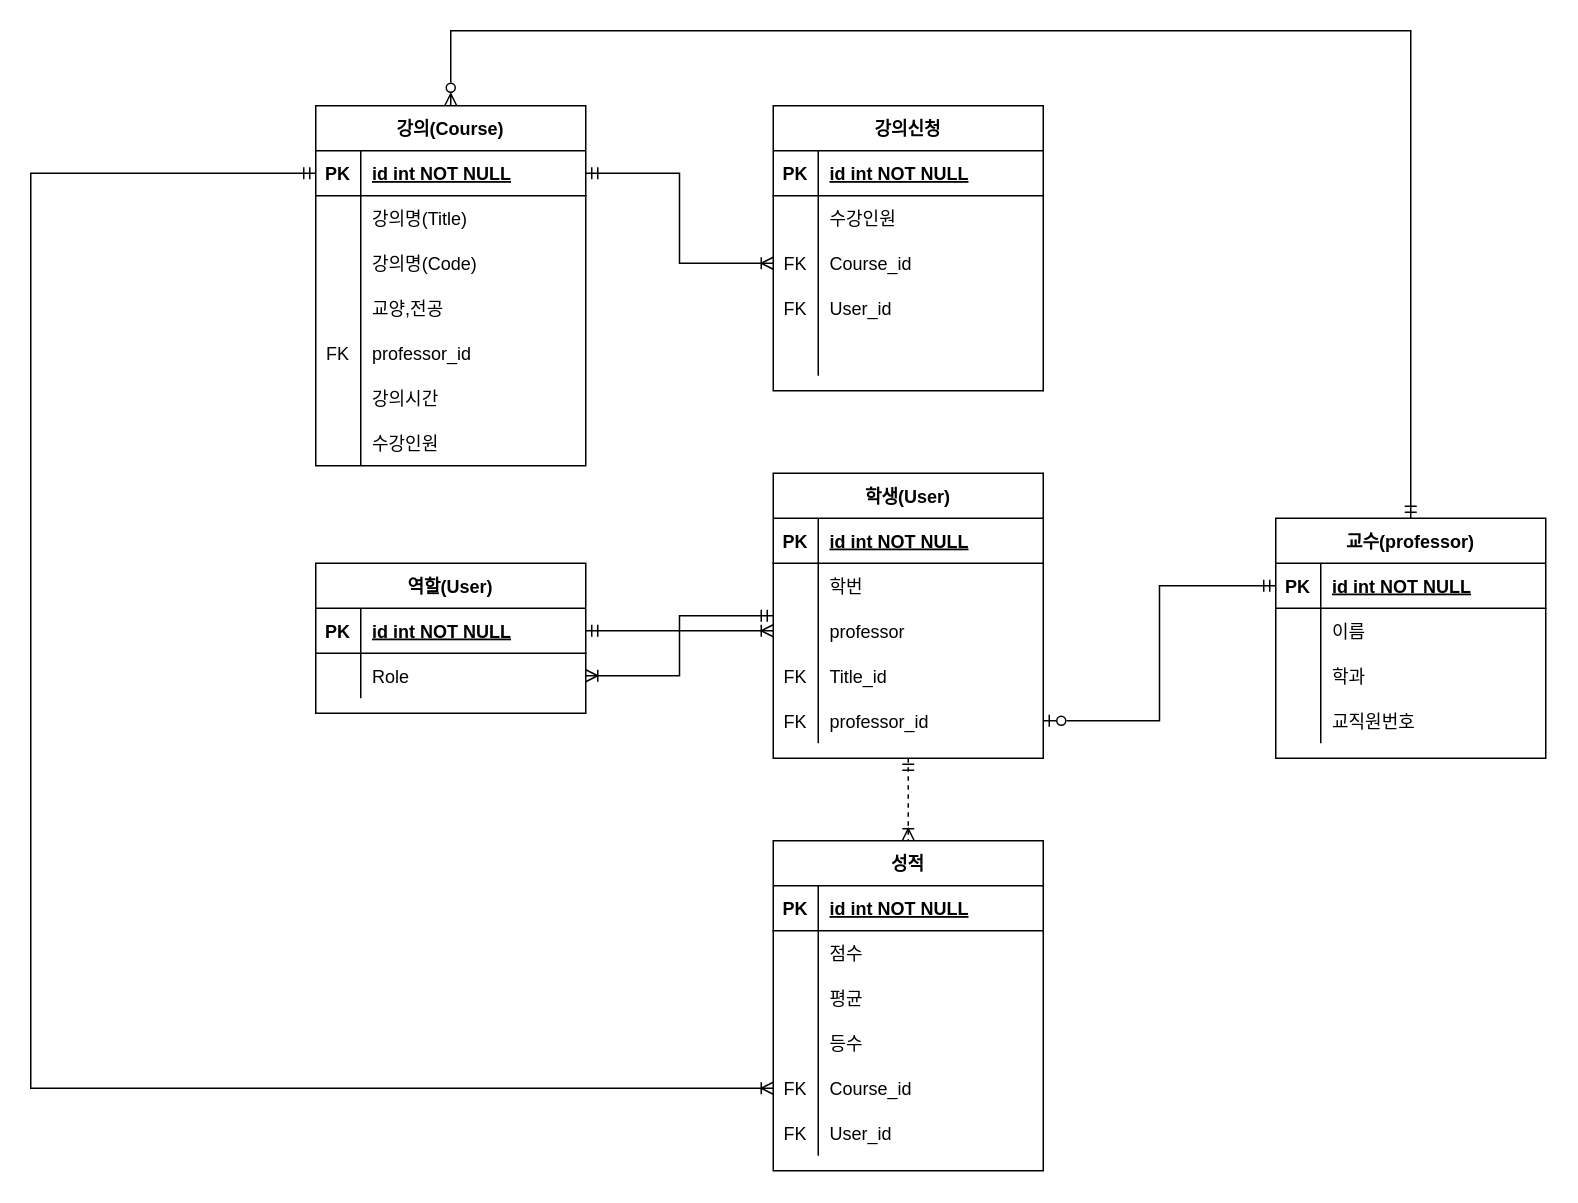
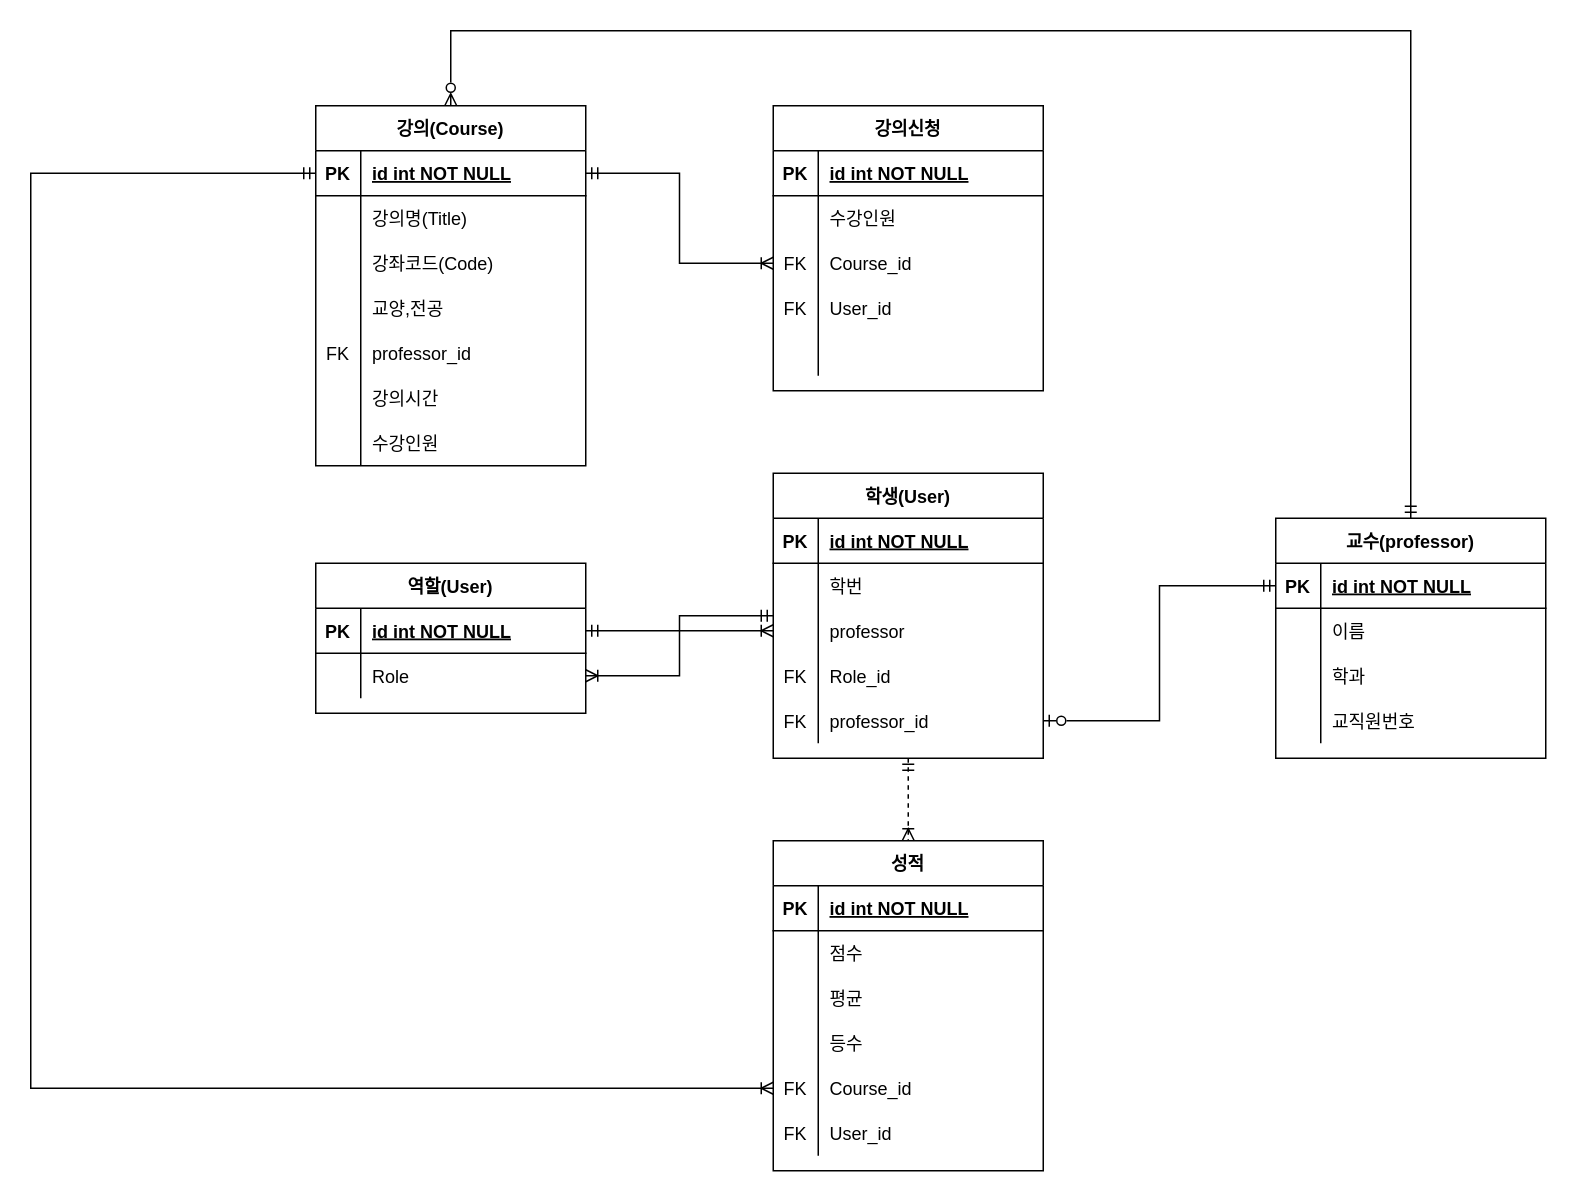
- <mxCell id="53" value="강의명(Code)" style="shape=partialRectangle;connectable=0;fillColor=none;top=0;left=0;bottom=0;right=0;align=left;spacingLeft=6;overflow=hidden;" vertex="1" parent="51"><mxGeometry x="30" width="150" height="30" as="geometry"><mxRectangle width="150" height="30" as="alternateBounds" /></mxGeometry></mxCell>
+ <mxCell id="53" value="강좌코드(Code)" style="shape=partialRectangle;connectable=0;fillColor=none;top=0;left=0;bottom=0;right=0;align=left;spacingLeft=6;overflow=hidden;" vertex="1" parent="51"><mxGeometry x="30" width="150" height="30" as="geometry"><mxRectangle width="150" height="30" as="alternateBounds" /></mxGeometry></mxCell>
- <mxCell id="16" value="Title_id" style="shape=partialRectangle;connectable=0;fillColor=none;top=0;left=0;bottom=0;right=0;align=left;spacingLeft=6;overflow=hidden;" vertex="1" parent="14"><mxGeometry x="30" width="150" height="30" as="geometry"><mxRectangle width="150" height="30" as="alternateBounds" /></mxGeometry></mxCell>
+ <mxCell id="16" value="Role_id" style="shape=partialRectangle;connectable=0;fillColor=none;top=0;left=0;bottom=0;right=0;align=left;spacingLeft=6;overflow=hidden;" vertex="1" parent="14"><mxGeometry x="30" width="150" height="30" as="geometry"><mxRectangle width="150" height="30" as="alternateBounds" /></mxGeometry></mxCell>
